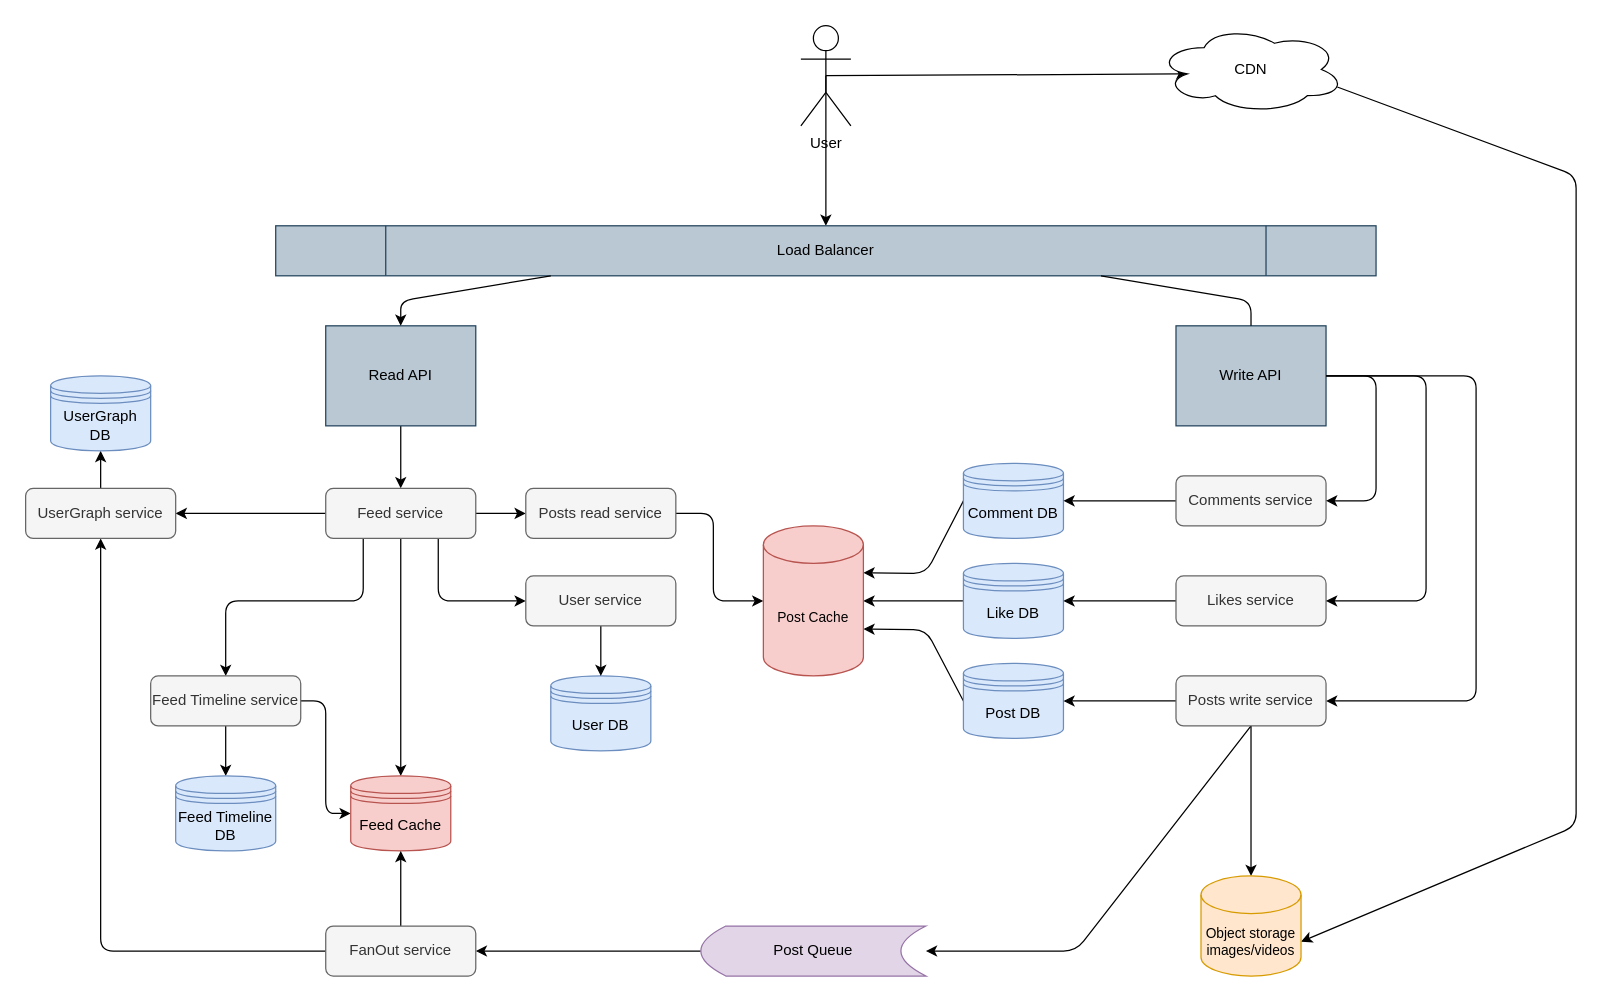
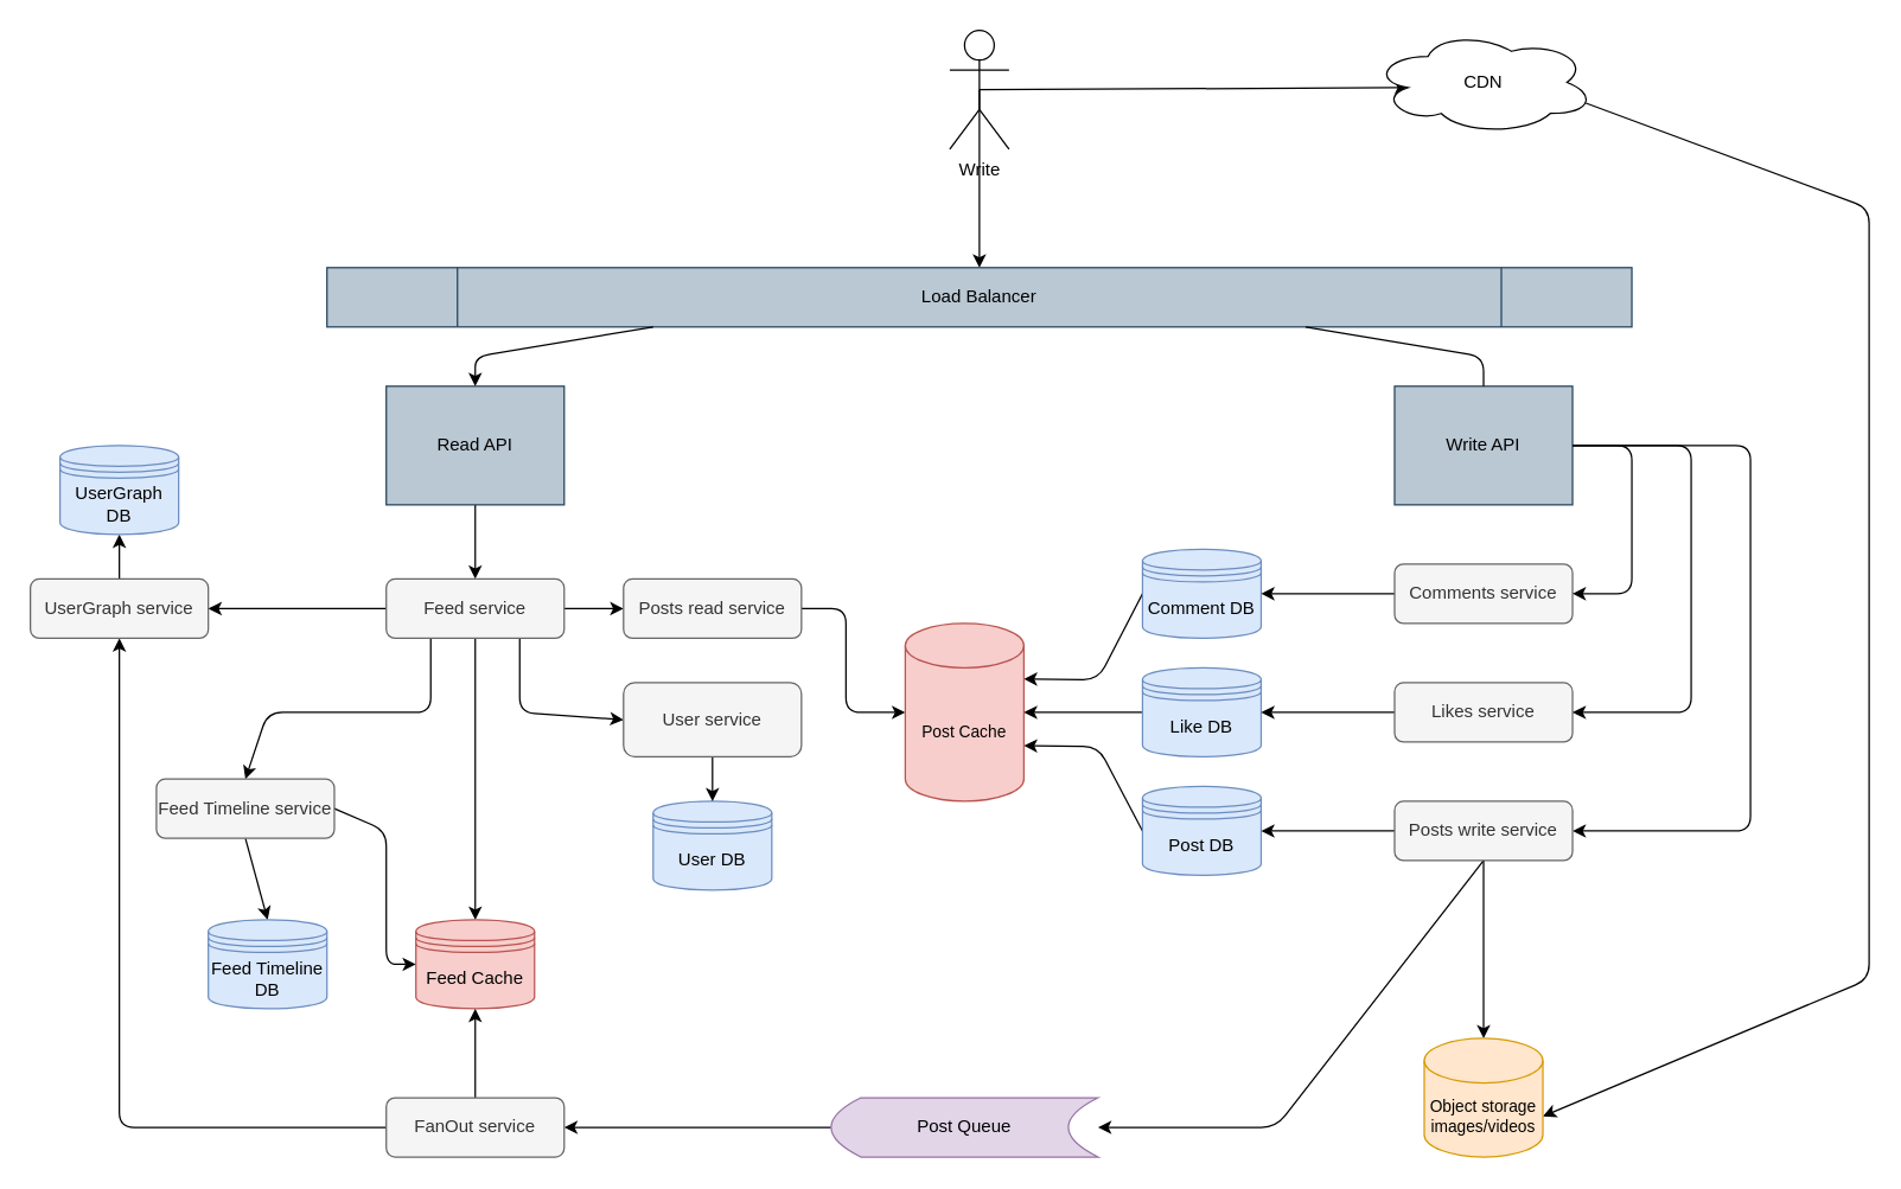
- <mxCell id="4" value="User" style="shape=umlActor;verticalLabelPosition=bottom;verticalAlign=top;html=1;outlineConnect=0;" vertex="1" parent="1"><mxGeometry x="640" y="20" width="40" height="80" as="geometry" /></mxCell>
+ <mxCell id="4" value="Write" style="shape=umlActor;verticalLabelPosition=bottom;verticalAlign=top;html=1;outlineConnect=0;" vertex="1" parent="1"><mxGeometry x="640" y="20" width="40" height="80" as="geometry" /></mxCell>
- <mxCell id="36" value="User service" style="rounded=1;whiteSpace=wrap;html=1;fillColor=#f5f5f5;fontColor=#333333;strokeColor=#666666;" vertex="1" parent="1"><mxGeometry x="420" y="460" width="120" height="40" as="geometry" /></mxCell>
+ <mxCell id="36" value="User service" style="rounded=1;whiteSpace=wrap;html=1;fillColor=#f5f5f5;fontColor=#333333;strokeColor=#666666;" vertex="1" parent="1"><mxGeometry x="420" y="460" width="120" height="50" as="geometry" /></mxCell>
- <mxCell id="40" value="Feed Timeline service" style="rounded=1;whiteSpace=wrap;html=1;fillColor=#f5f5f5;fontColor=#333333;strokeColor=#666666;" vertex="1" parent="1"><mxGeometry x="120" y="540" width="120" height="40" as="geometry" /></mxCell>
+ <mxCell id="40" value="Feed Timeline service" style="rounded=1;whiteSpace=wrap;html=1;fillColor=#f5f5f5;fontColor=#333333;strokeColor=#666666;" vertex="1" parent="1"><mxGeometry x="105" y="525" width="120" height="40" as="geometry" /></mxCell>
